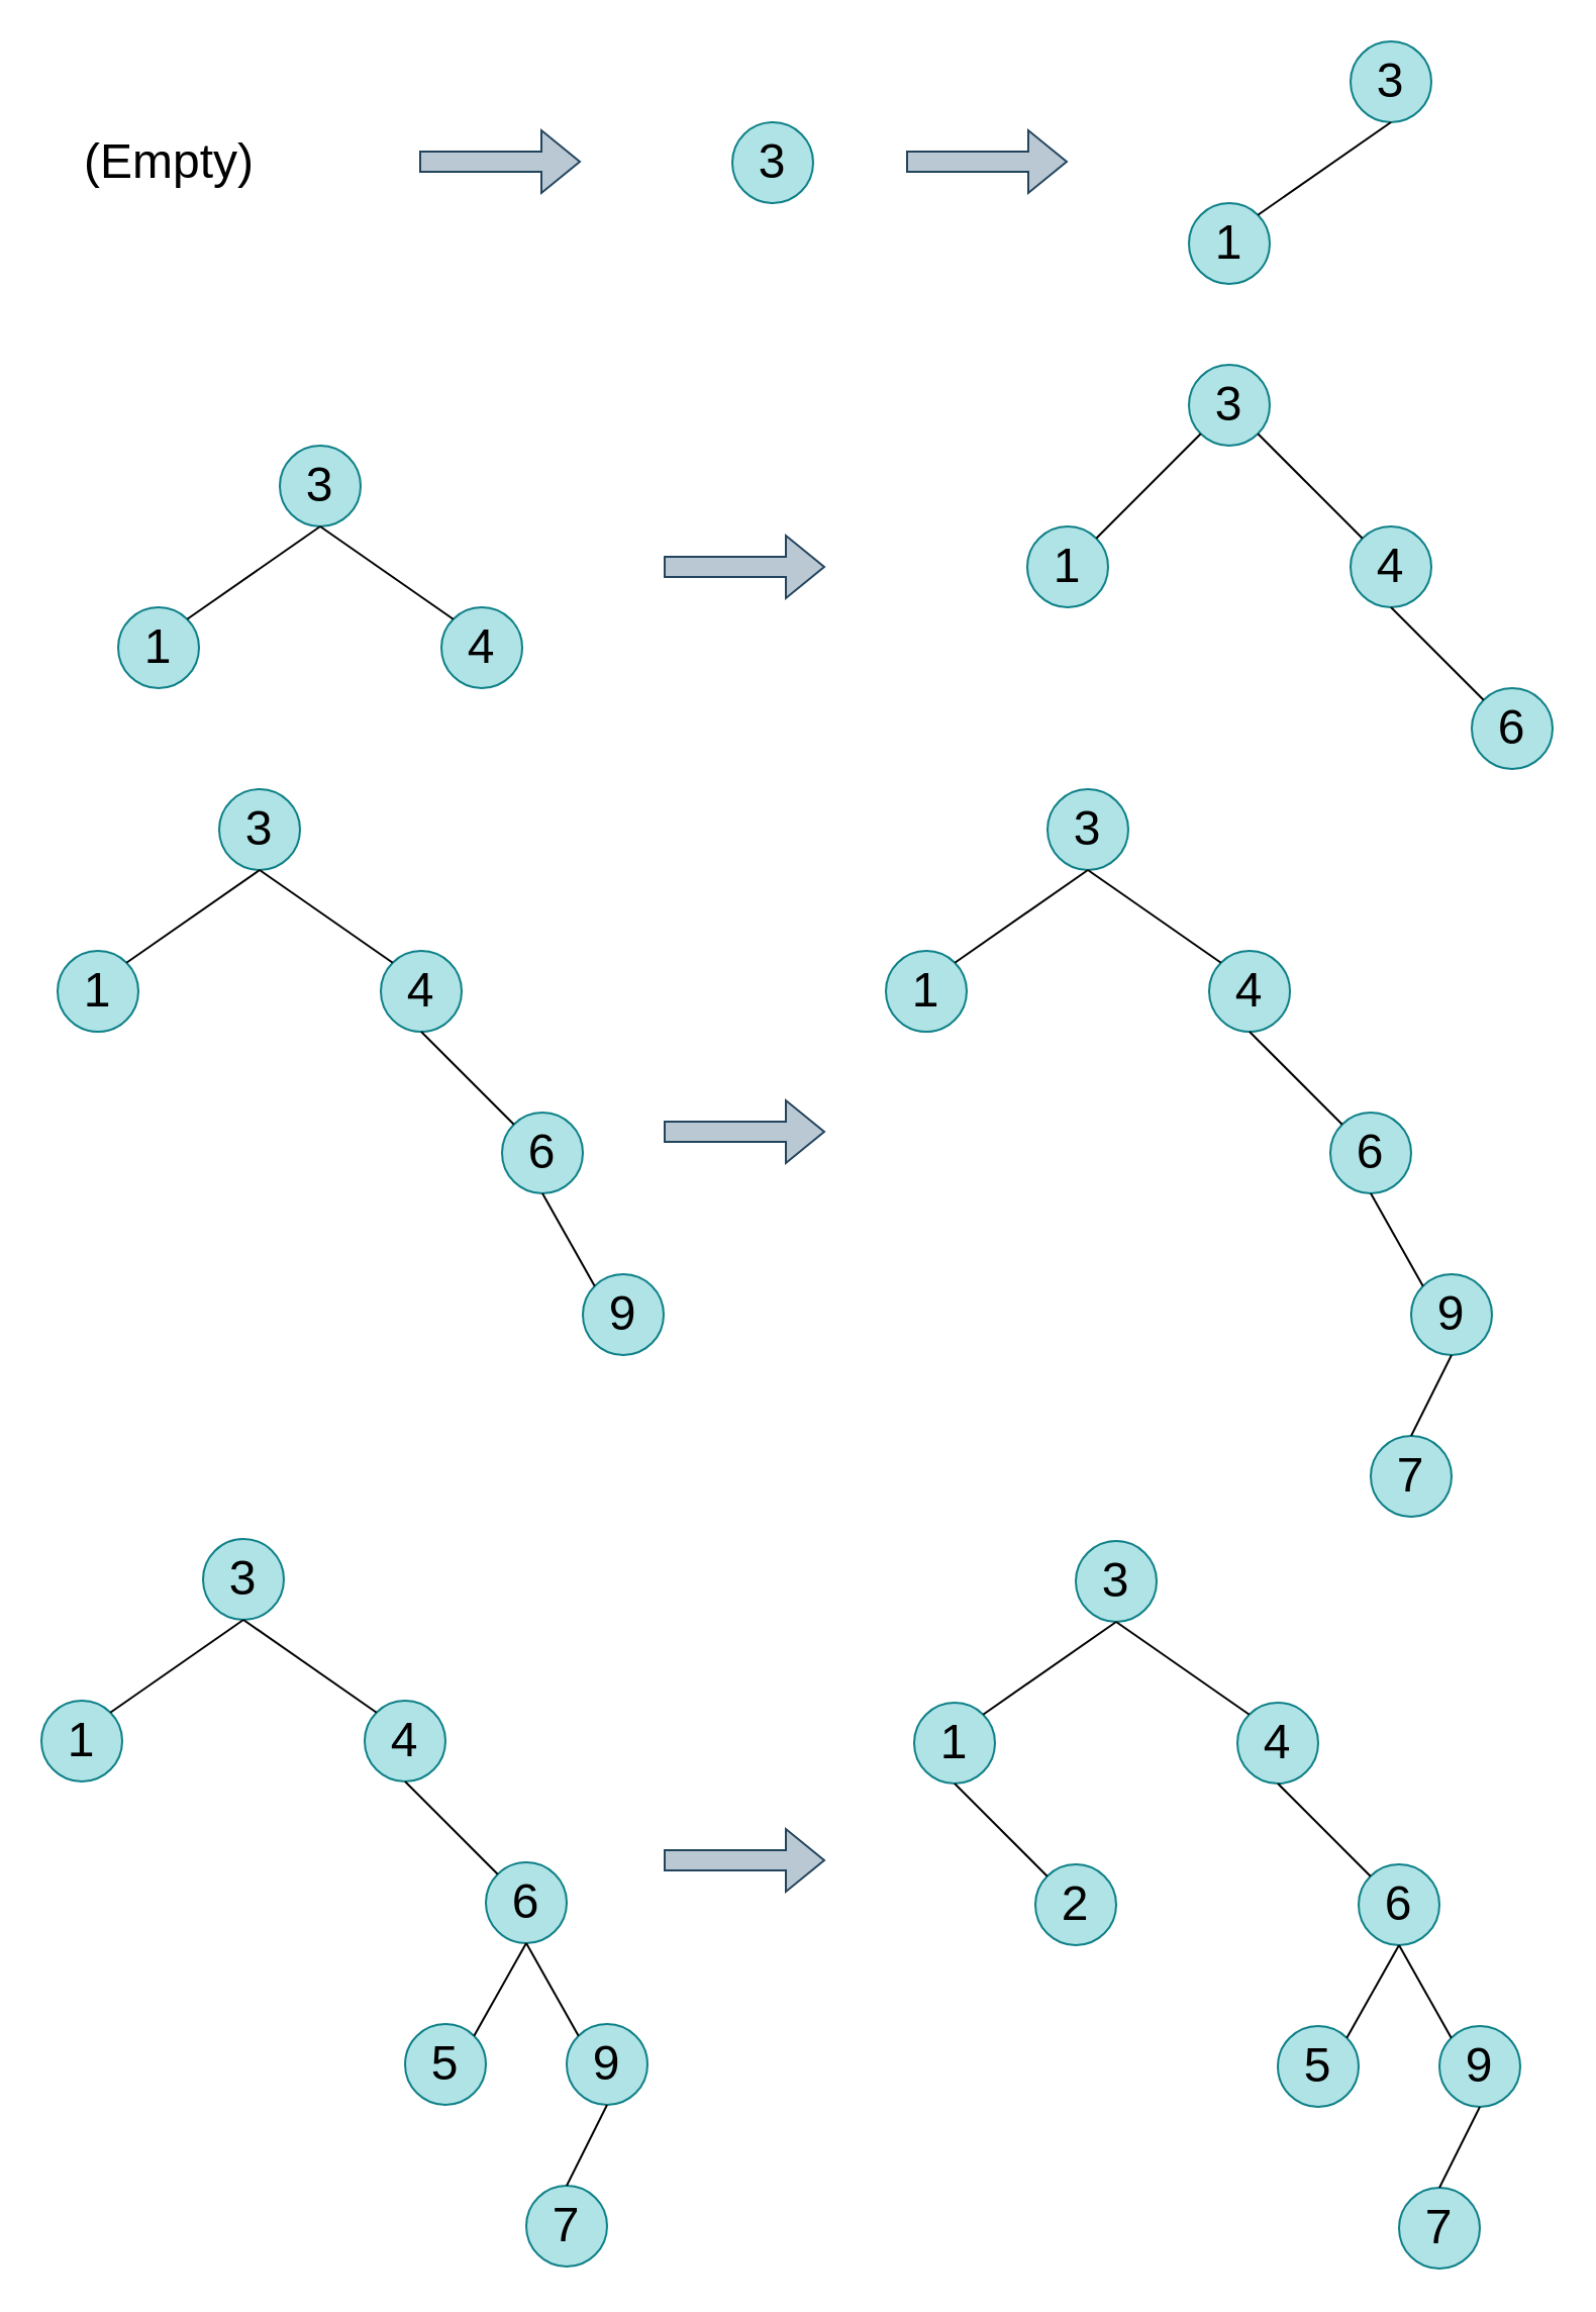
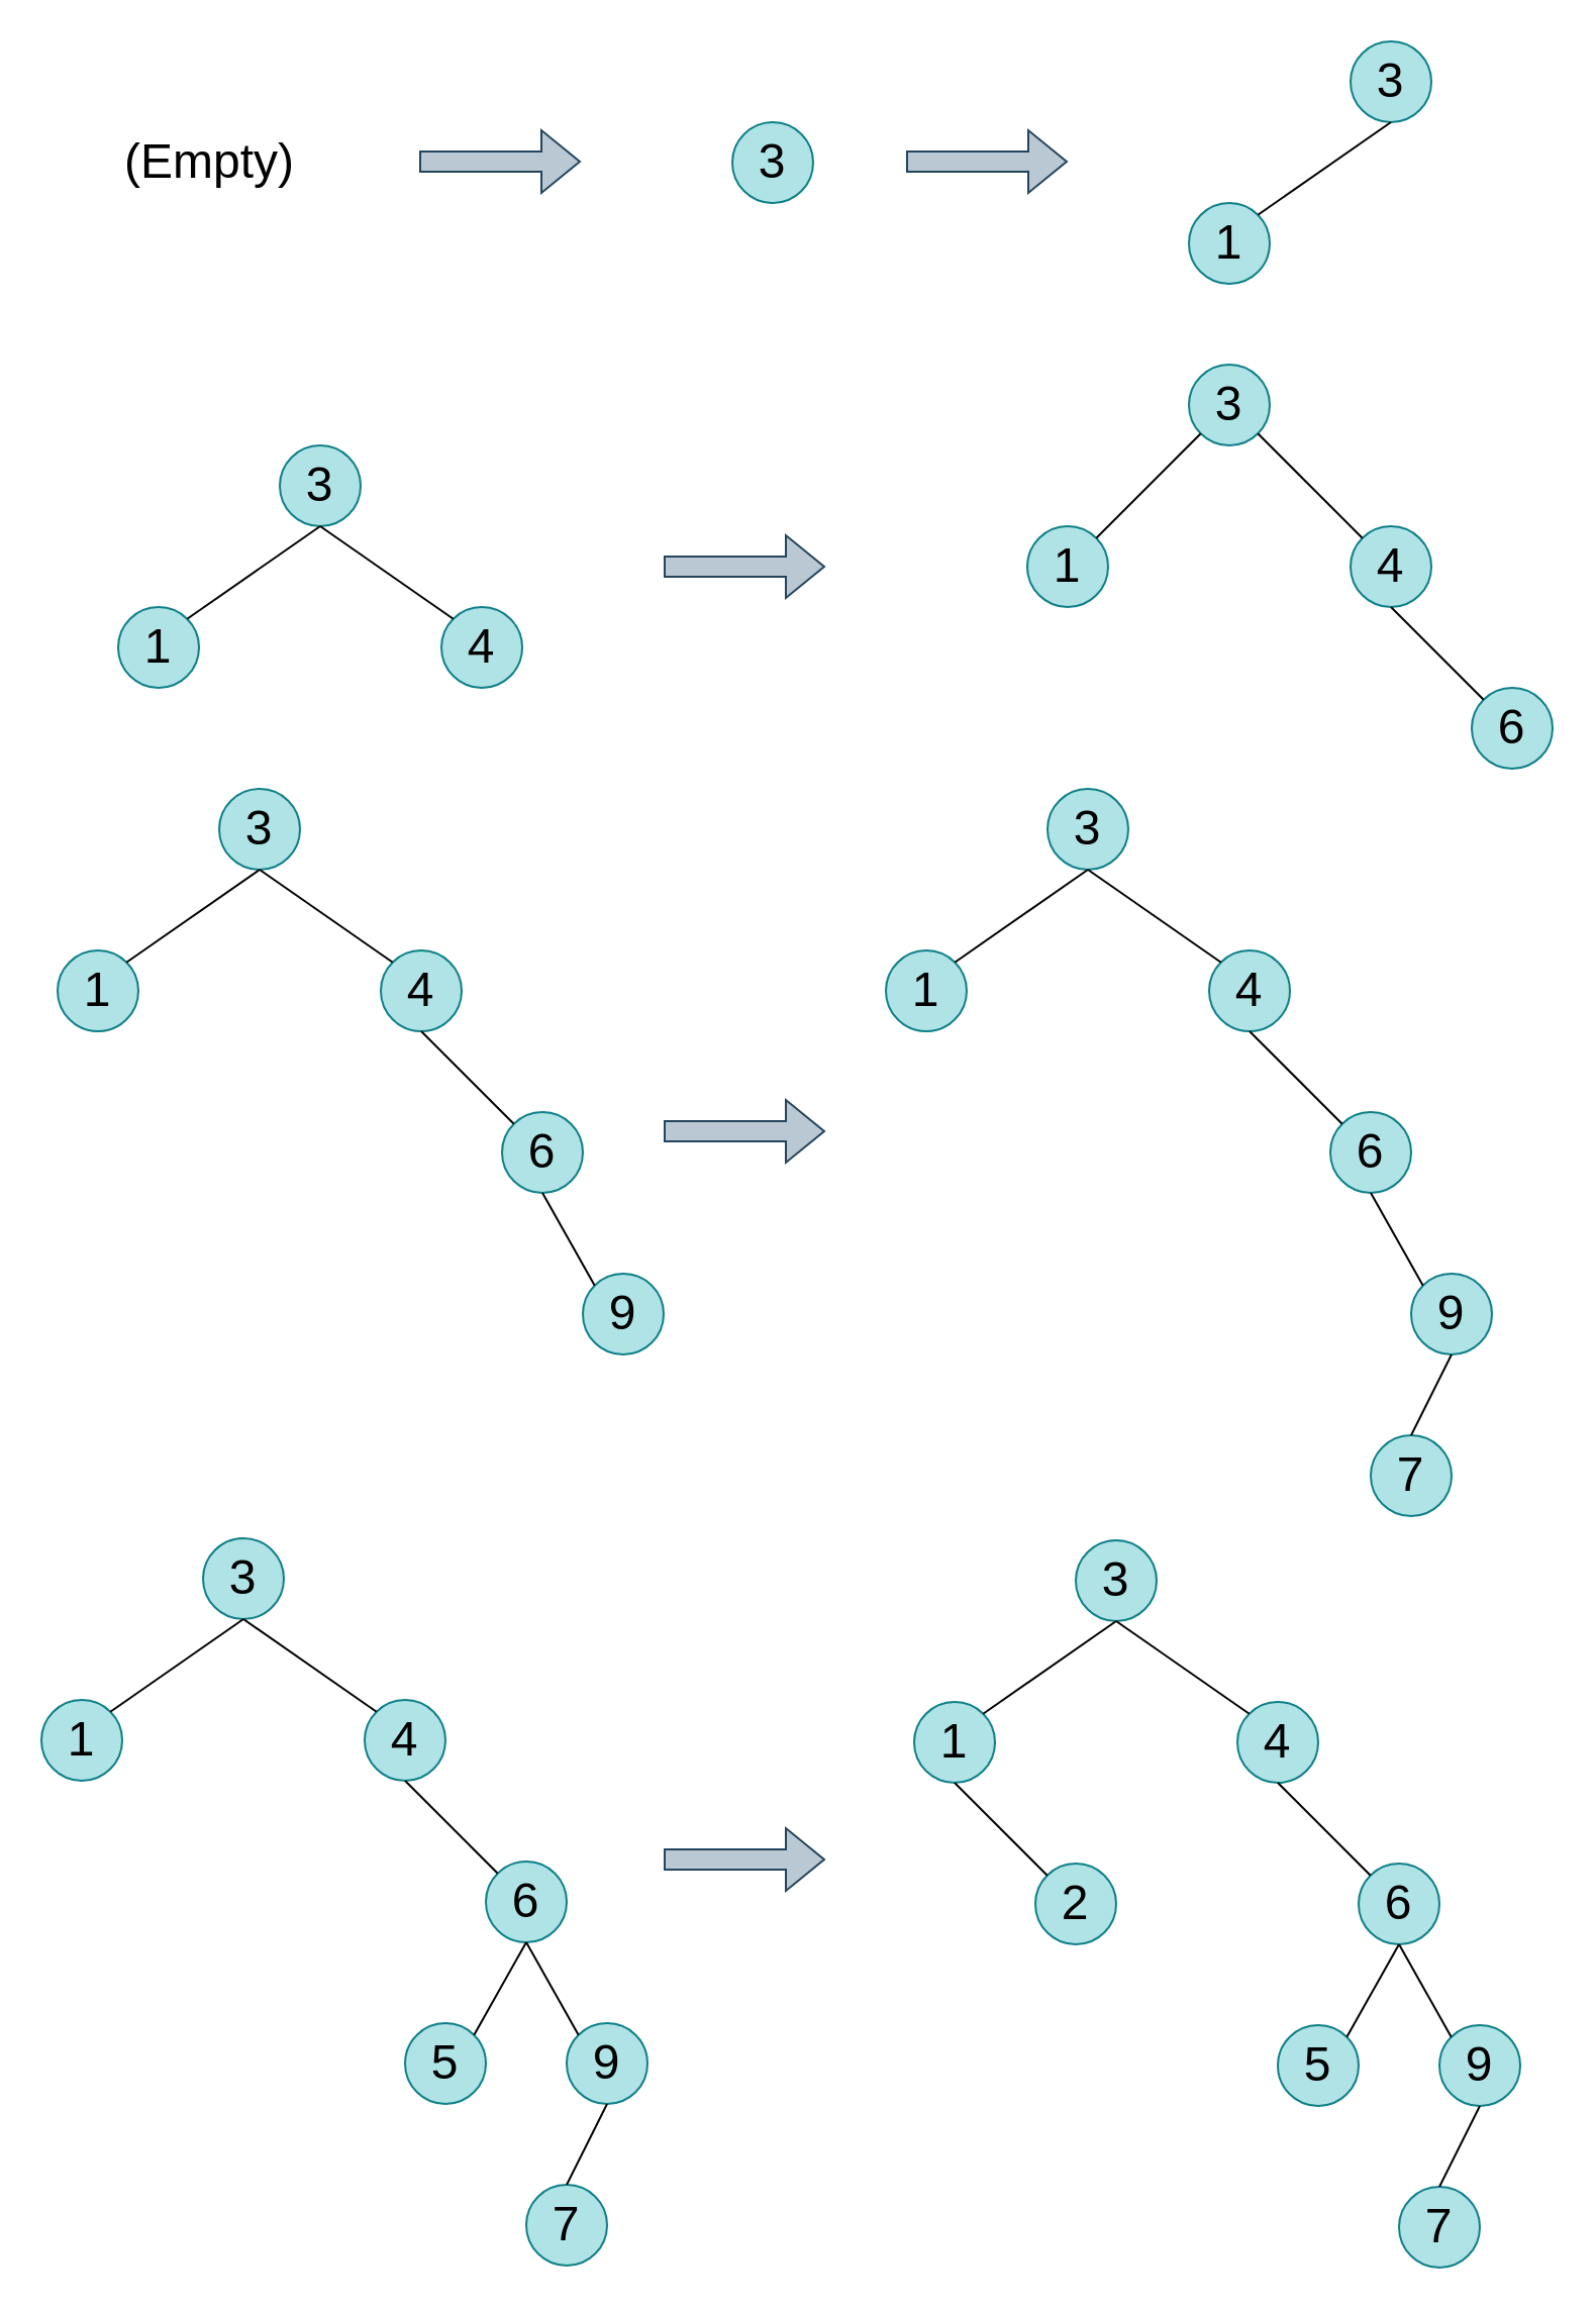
- <mxCell id="68" value="(Empty)" style="text;html=1;align=center;verticalAlign=middle;resizable=0;points=[];autosize=1;strokeColor=none;fillColor=none;fontSize=24;" vertex="1" parent="1"><mxGeometry x="28" y="60" width="110" height="40" as="geometry" /></mxCell>
+ <mxCell id="68" value="(Empty)" style="text;html=1;align=center;verticalAlign=middle;resizable=0;points=[];autosize=1;strokeColor=none;fillColor=none;fontSize=24;" vertex="1" parent="1"><mxGeometry x="48" y="60" width="110" height="40" as="geometry" /></mxCell>
